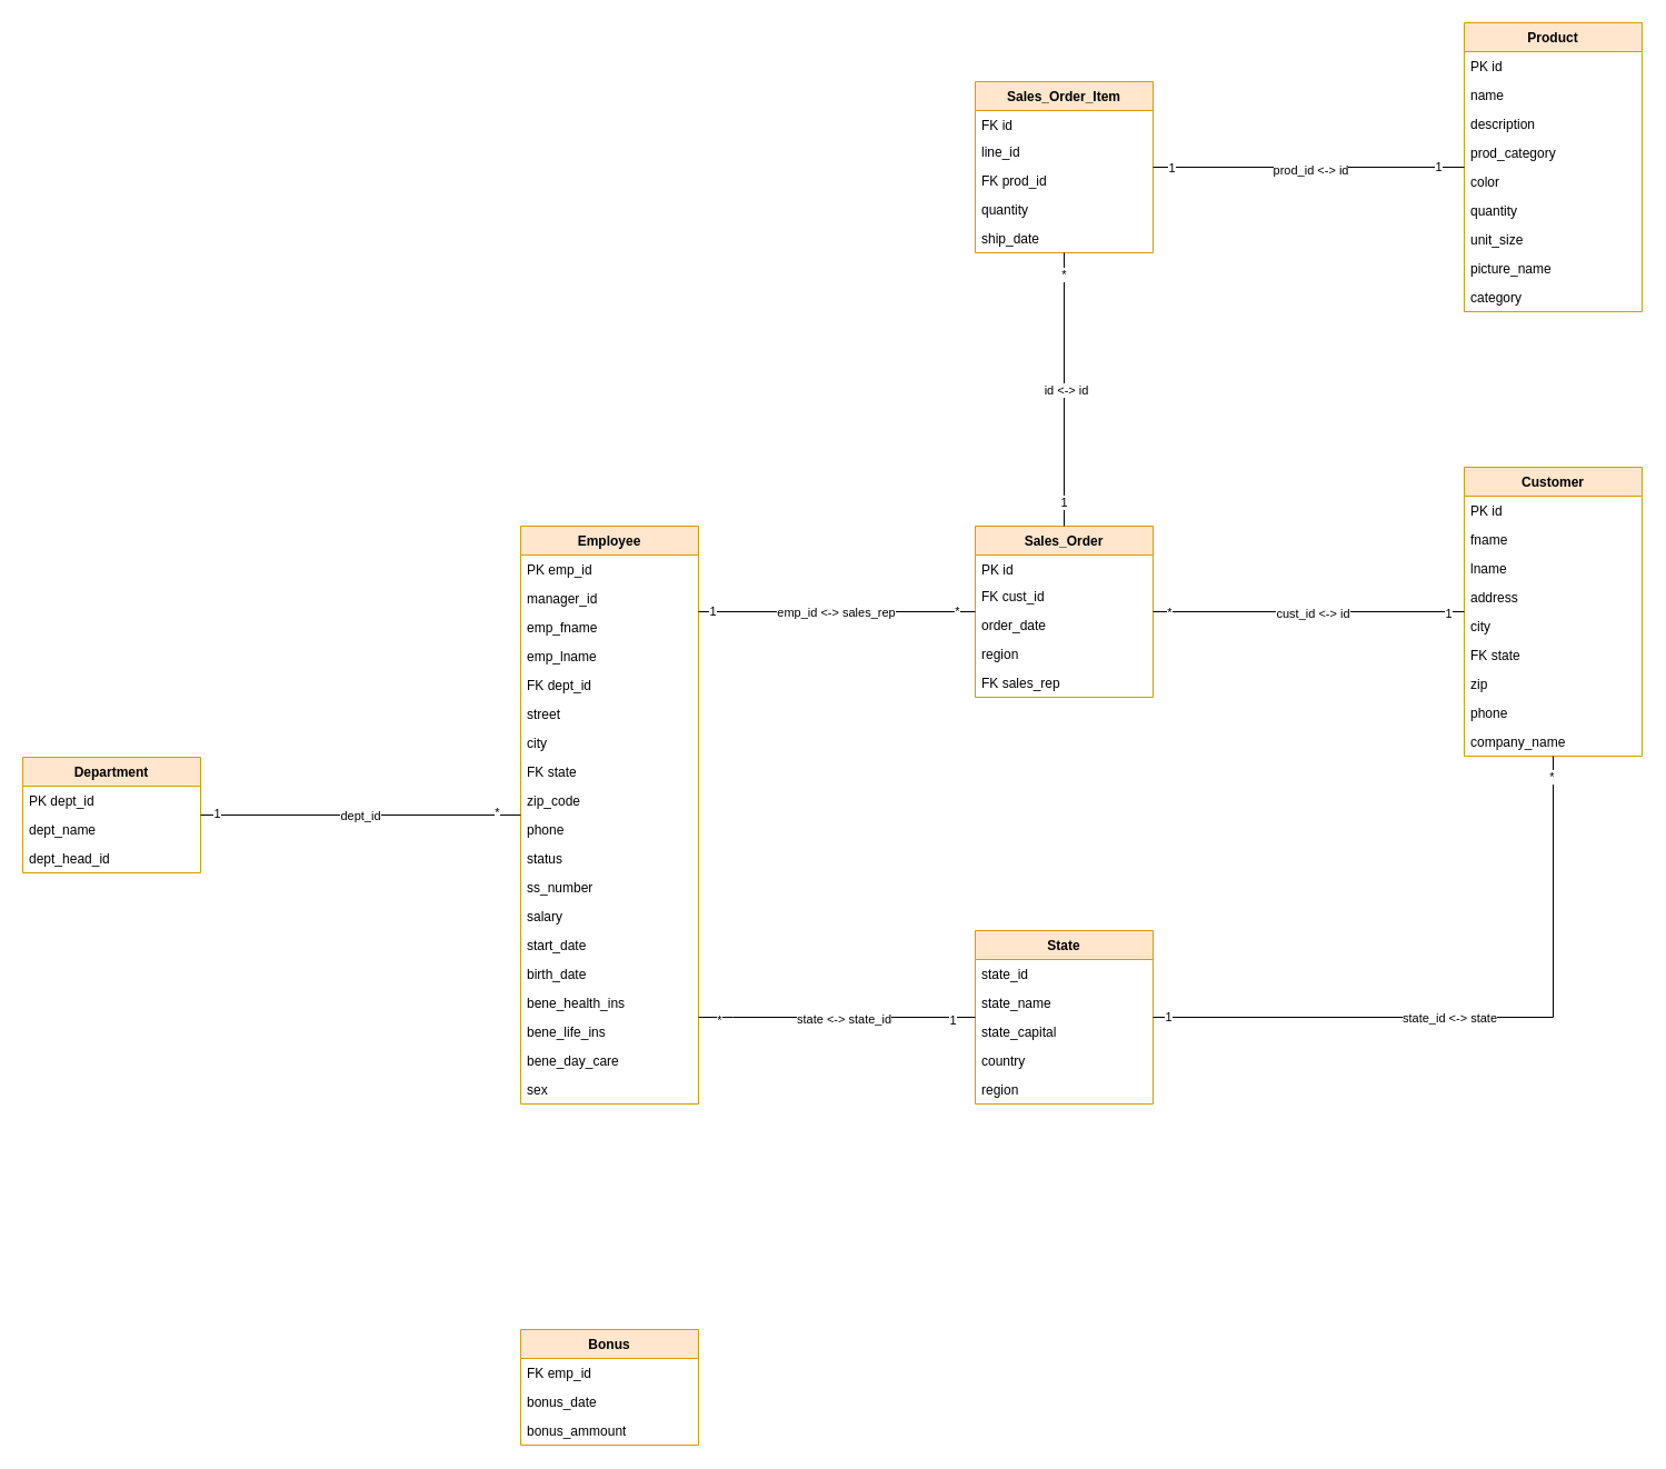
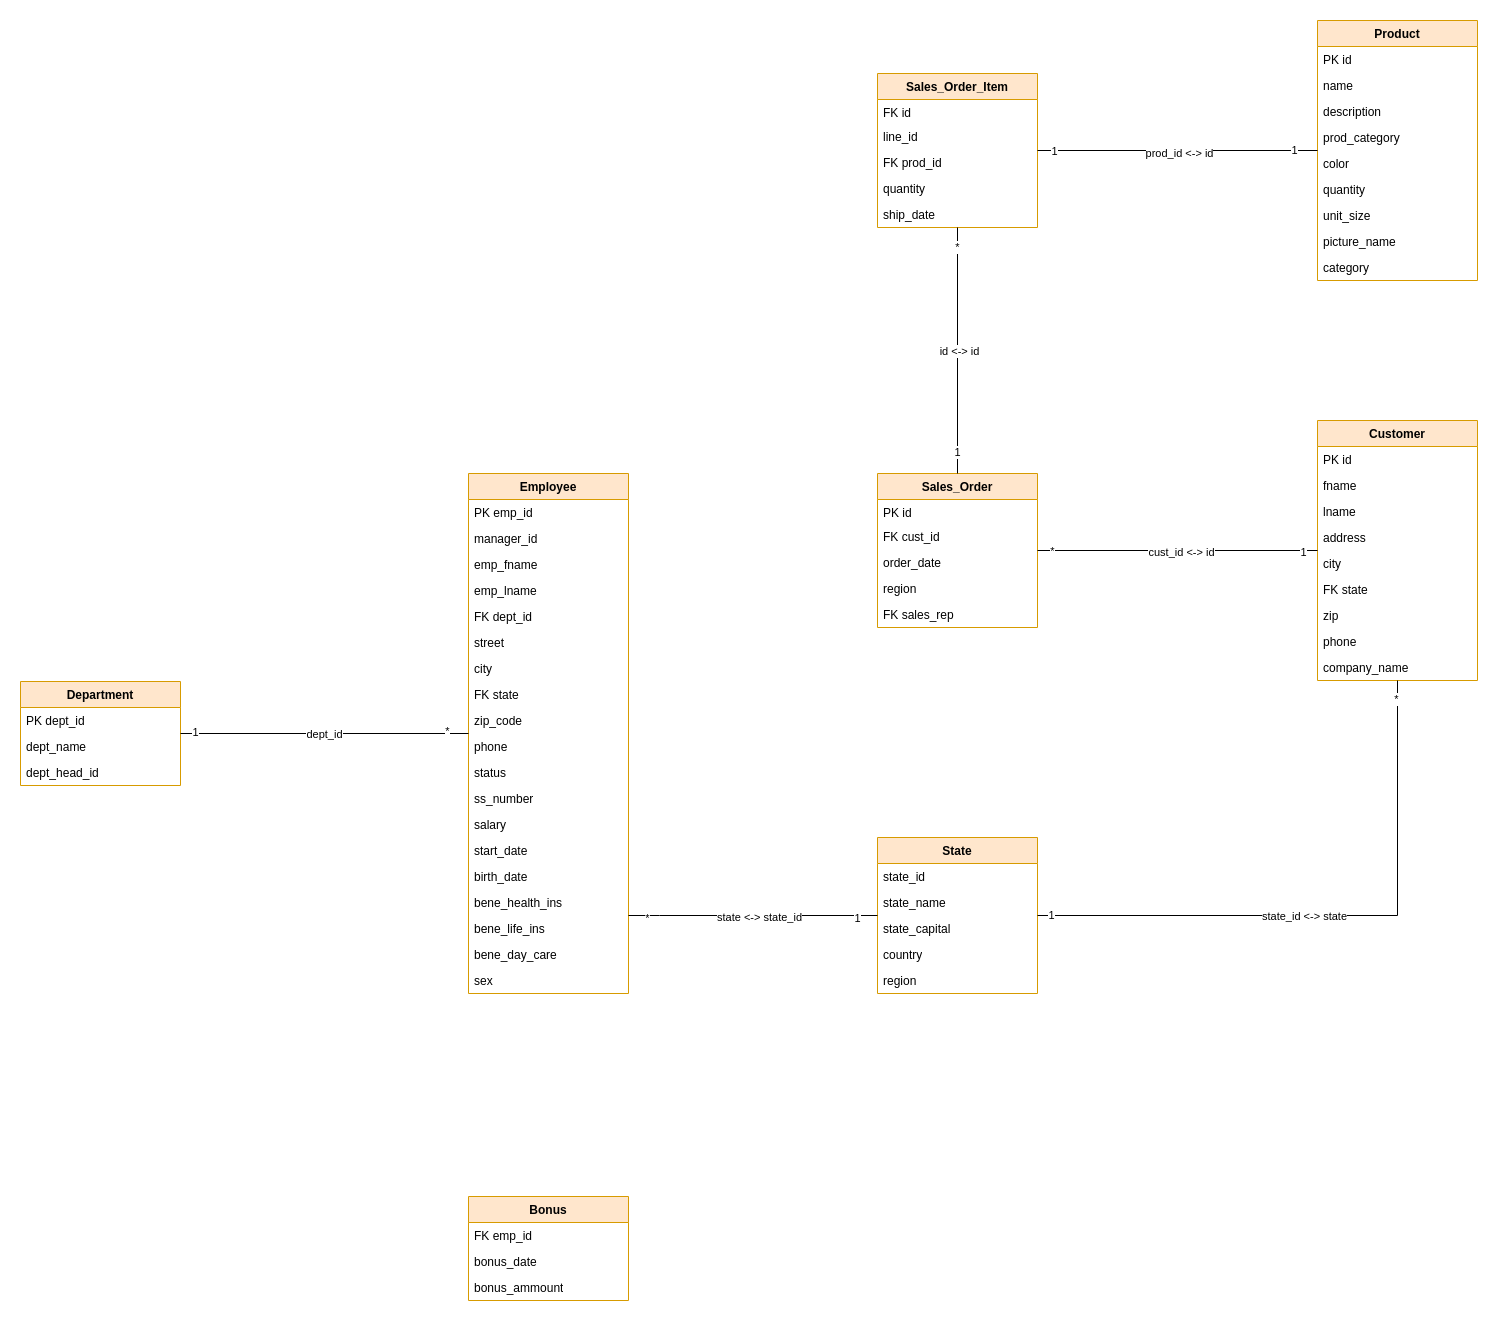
- <mxCell id="72" value="" style="endArrow=none;html=1;rounded=0;edgeStyle=orthogonalEdgeStyle;" edge="1" parent="1" source="32" target="48"><mxGeometry relative="1" as="geometry"><mxPoint x="917" y="1355" as="sourcePoint" /><mxPoint x="917" y="1152" as="targetPoint" /><Array as="points"><mxPoint x="642" y="550" /><mxPoint x="642" y="550" /></Array></mxGeometry></mxCell>
- <mxCell id="73" value="emp_id &amp;lt;-&amp;gt; sales_rep" style="edgeLabel;html=1;align=center;verticalAlign=middle;resizable=0;points=[];" vertex="1" connectable="0" parent="72"><mxGeometry x="0.01" relative="1" as="geometry"><mxPoint as="offset" /></mxGeometry></mxCell>
- <mxCell id="74" value="1" style="edgeLabel;html=1;align=center;verticalAlign=middle;resizable=0;points=[];" vertex="1" connectable="0" parent="72"><mxGeometry x="0.901" y="-1" relative="1" as="geometry"><mxPoint as="offset" /></mxGeometry></mxCell>
- <mxCell id="75" value="*" style="edgeLabel;html=1;align=center;verticalAlign=middle;resizable=0;points=[];" vertex="1" connectable="0" parent="72"><mxGeometry x="-0.86" y="-1" relative="1" as="geometry"><mxPoint as="offset" /></mxGeometry></mxCell>
